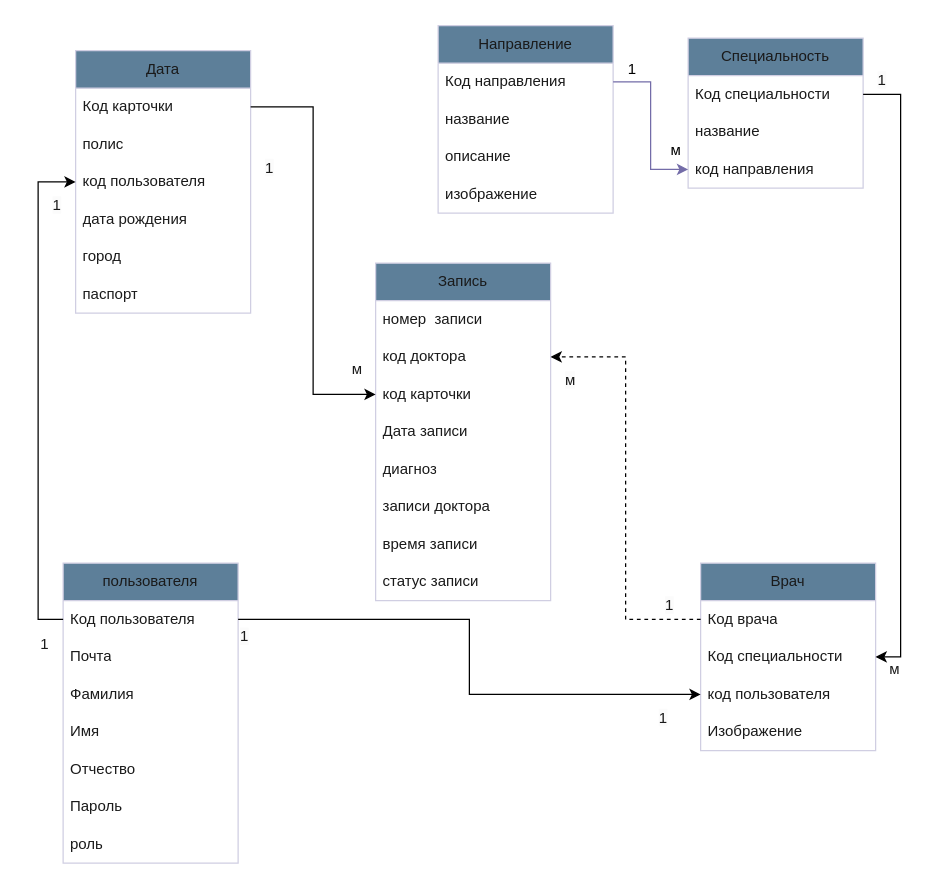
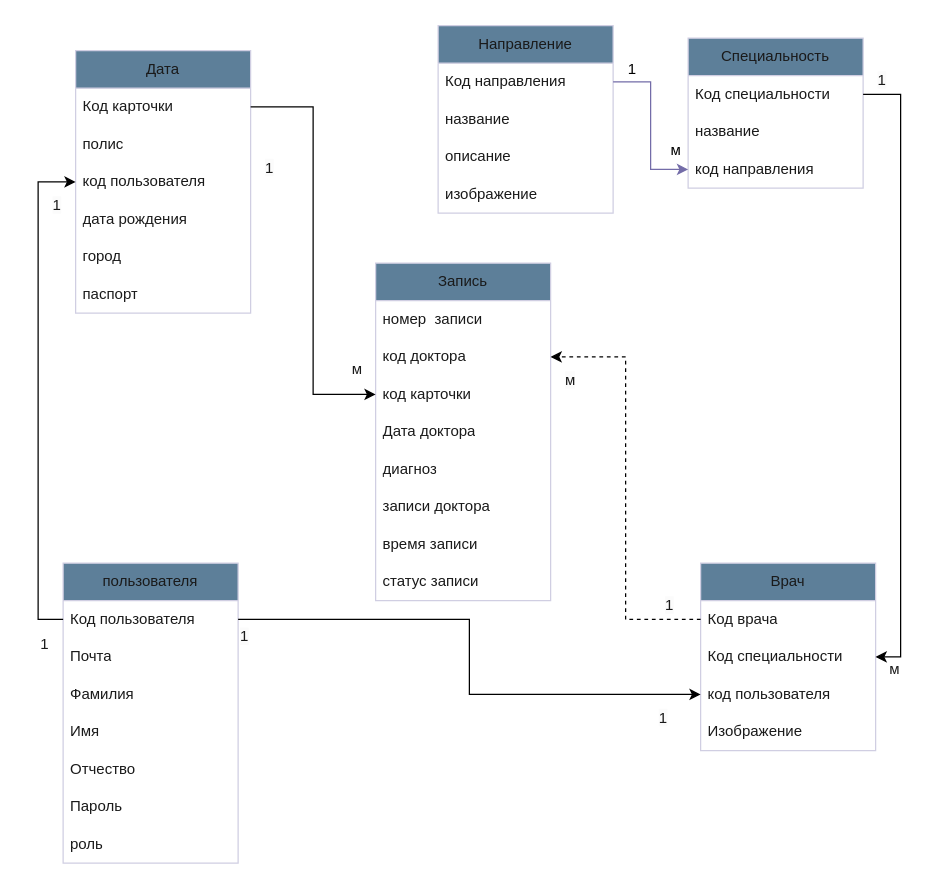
- <mxCell id="30" value="Дата записи" style="text;strokeColor=none;fillColor=none;align=left;verticalAlign=middle;spacingLeft=4;spacingRight=4;overflow=hidden;points=[[0,0.5],[1,0.5]];portConstraint=eastwest;rotatable=0;whiteSpace=wrap;html=1;labelBackgroundColor=none;fontColor=#1A1A1A;" parent="26" vertex="1"><mxGeometry y="120" width="140" height="30" as="geometry" /></mxCell>
+ <mxCell id="30" value="Дата доктора" style="text;strokeColor=none;fillColor=none;align=left;verticalAlign=middle;spacingLeft=4;spacingRight=4;overflow=hidden;points=[[0,0.5],[1,0.5]];portConstraint=eastwest;rotatable=0;whiteSpace=wrap;html=1;labelBackgroundColor=none;fontColor=#1A1A1A;" parent="26" vertex="1"><mxGeometry y="120" width="140" height="30" as="geometry" /></mxCell>
